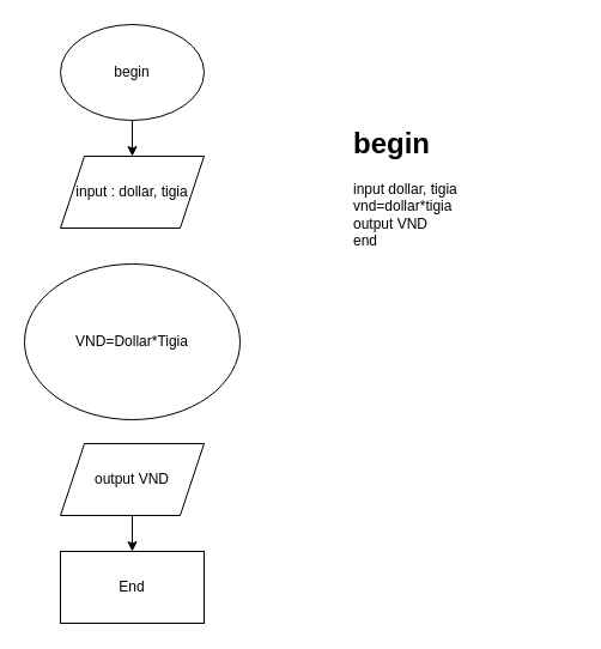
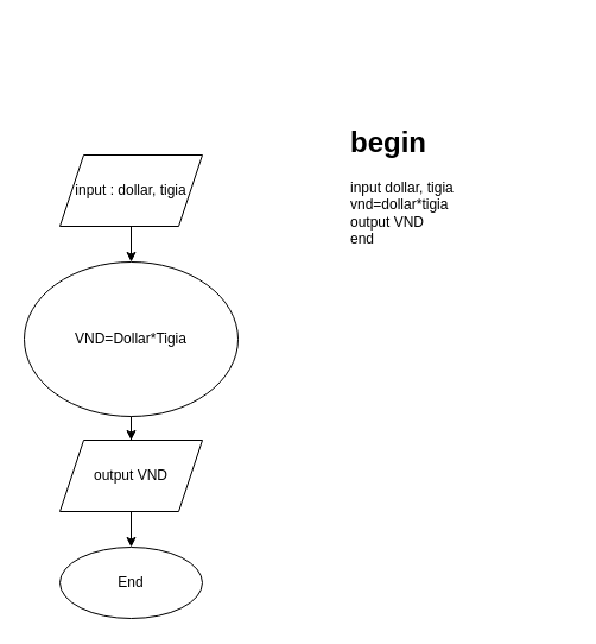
- <mxCell id="4" value="begin" style="ellipse;whiteSpace=wrap;html=1;" vertex="1" parent="1"><mxGeometry x="50" y="20" width="120" height="80" as="geometry" /></mxCell>
- <mxCell id="3" value="" style="edgeStyle=orthogonalEdgeStyle;rounded=0;orthogonalLoop=1;jettySize=auto;html=1;" edge="1" parent="1" source="4" target="6"><mxGeometry relative="1" as="geometry" /></mxCell>
+ <mxCell id="5" value="" style="edgeStyle=orthogonalEdgeStyle;rounded=0;orthogonalLoop=1;jettySize=auto;html=1;" edge="1" parent="1" source="6" target="8"><mxGeometry relative="1" as="geometry" /></mxCell>
+ <mxCell id="7" value="" style="edgeStyle=orthogonalEdgeStyle;rounded=0;orthogonalLoop=1;jettySize=auto;html=1;" edge="1" parent="1" source="8" target="10"><mxGeometry relative="1" as="geometry" /></mxCell>
- <mxCell id="11" value="End" style="whiteSpace=wrap;html=1;rounded=0;" vertex="1" parent="1"><mxGeometry x="50" y="460" width="120" height="60" as="geometry" /></mxCell>
+ <mxCell id="11" value="End" style="ellipse;whiteSpace=wrap;html=1;" vertex="1" parent="1"><mxGeometry x="50" y="460" width="120" height="60" as="geometry" /></mxCell>
